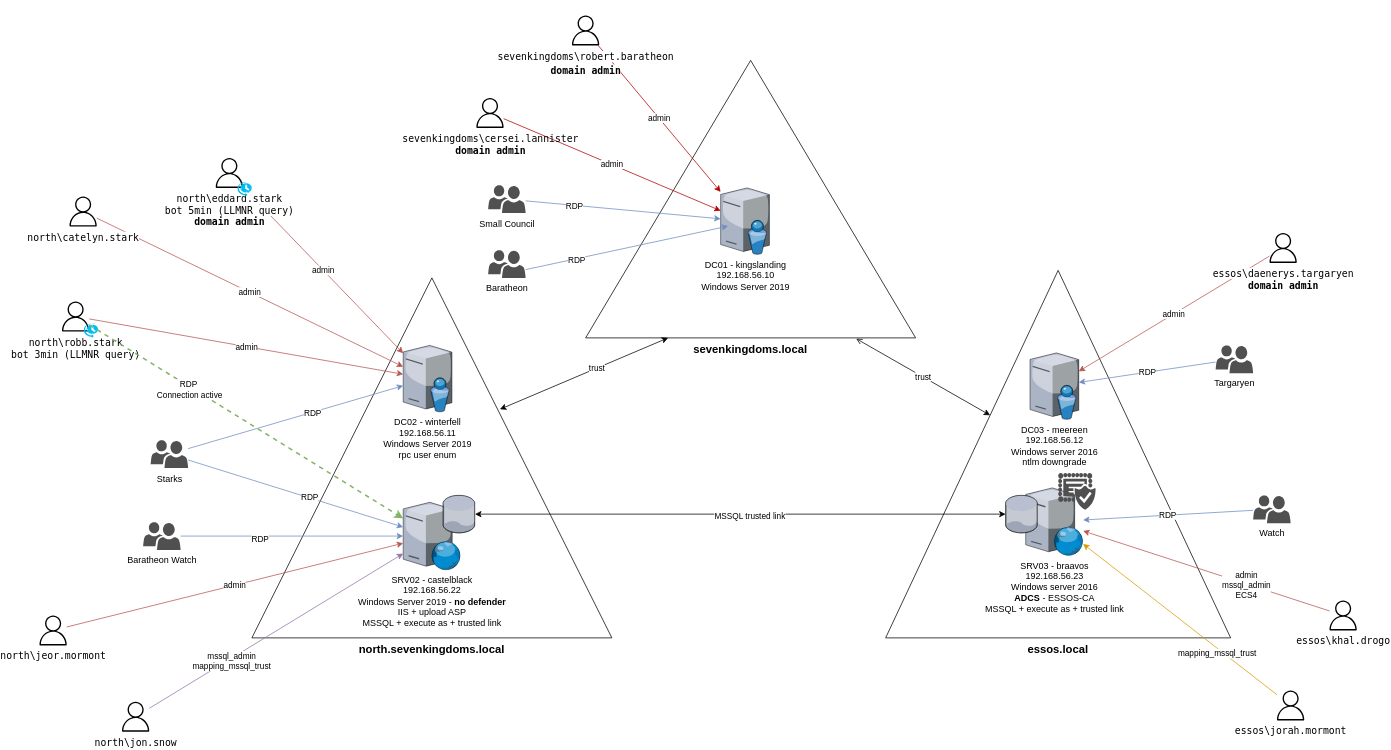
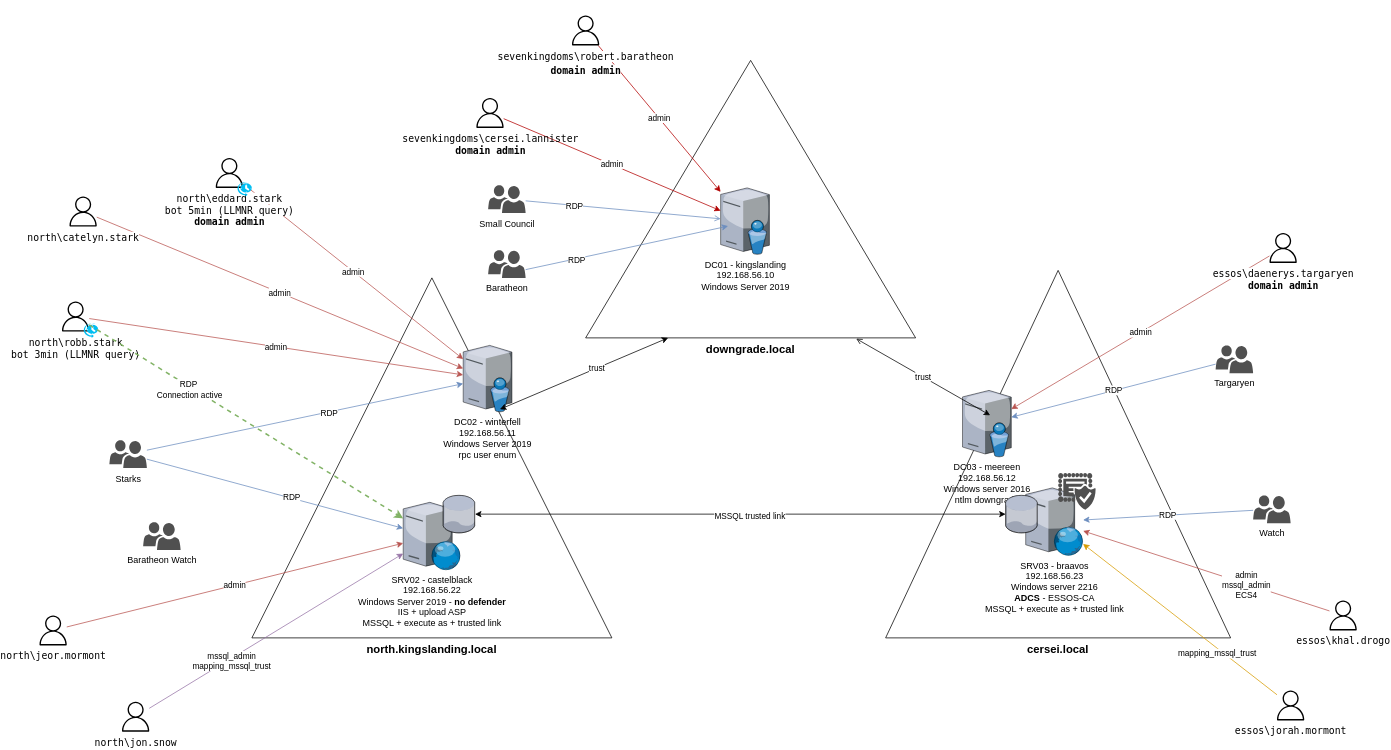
- <mxCell id="25" style="edgeStyle=none;rounded=0;orthogonalLoop=1;jettySize=auto;html=1;fillColor=#dae8fc;strokeColor=#6c8ebf;" parent="1" source="27" target="6" edge="1"><mxGeometry relative="1" as="geometry" /></mxCell>
+ <mxCell id="25" style="edgeStyle=none;rounded=0;orthogonalLoop=1;jettySize=auto;html=1;fillColor=#dae8fc;strokeColor=#6c8ebf;endArrow=open;" parent="1" source="27" target="6" edge="1"><mxGeometry relative="1" as="geometry" /></mxCell>
- <mxCell id="5" value="&lt;b&gt;&lt;font style=&quot;font-size: 15px&quot;&gt;sevenkingdoms.local&lt;/font&gt;&lt;/b&gt;" style="shape=trapezoid;perimeter=trapezoidPerimeter;whiteSpace=wrap;html=1;fixedSize=1;size=240;verticalAlign=top;labelPosition=center;verticalLabelPosition=bottom;align=center;" parent="1" vertex="1"><mxGeometry x="750" y="80" width="440" height="370" as="geometry" /></mxCell>
+ <mxCell id="5" value="&lt;b&gt;&lt;font style=&quot;font-size: 15px&quot;&gt;downgrade.local&lt;/font&gt;&lt;/b&gt;" style="shape=trapezoid;perimeter=trapezoidPerimeter;whiteSpace=wrap;html=1;fixedSize=1;size=240;verticalAlign=top;labelPosition=center;verticalLabelPosition=bottom;align=center;" parent="1" vertex="1"><mxGeometry x="750" y="80" width="440" height="370" as="geometry" /></mxCell>
- <mxCell id="3" value="DC02 - winterfell&lt;br&gt;192.168.56.11&lt;br&gt;Windows Server 2019&lt;br&gt;rpc user enum" style="verticalLabelPosition=bottom;aspect=fixed;html=1;verticalAlign=top;strokeColor=none;align=center;outlineConnect=0;shape=mxgraph.citrix.directory_server;" parent="1" vertex="1"><mxGeometry x="506.75" y="460" width="65" height="88.5" as="geometry" /></mxCell>
+ <mxCell id="3" value="DC02 - winterfell&lt;br&gt;192.168.56.11&lt;br&gt;Windows Server 2019&lt;br&gt;rpc user enum" style="verticalLabelPosition=bottom;aspect=fixed;html=1;verticalAlign=top;strokeColor=none;align=center;outlineConnect=0;shape=mxgraph.citrix.directory_server;" parent="1" vertex="1"><mxGeometry x="586.75" y="460" width="65" height="88.5" as="geometry" /></mxCell>
- <mxCell id="8" value="DC03 - meereen&lt;br&gt;192.168.56.12&lt;br&gt;Windows server 2016&lt;br&gt;ntlm downgrade" style="verticalLabelPosition=bottom;aspect=fixed;html=1;verticalAlign=top;strokeColor=none;align=center;outlineConnect=0;shape=mxgraph.citrix.directory_server;" parent="1" vertex="1"><mxGeometry x="1342.5" y="470" width="65" height="88.5" as="geometry" /></mxCell>
+ <mxCell id="8" value="DC03 - meereen&lt;br&gt;192.168.56.12&lt;br&gt;Windows server 2016&lt;br&gt;ntlm downgrade" style="verticalLabelPosition=bottom;aspect=fixed;html=1;verticalAlign=top;strokeColor=none;align=center;outlineConnect=0;shape=mxgraph.citrix.directory_server;" parent="1" vertex="1"><mxGeometry x="1252.5" y="520" width="65" height="88.5" as="geometry" /></mxCell>
- <mxCell id="21" value="Starks" style="pointerEvents=1;shadow=0;dashed=0;html=1;strokeColor=none;labelPosition=center;verticalLabelPosition=bottom;verticalAlign=top;align=center;fillColor=#505050;shape=mxgraph.mscae.intune.user_group" parent="1" vertex="1"><mxGeometry x="170" y="586.5" width="50" height="37" as="geometry" /></mxCell>
+ <mxCell id="21" value="Starks" style="pointerEvents=1;shadow=0;dashed=0;html=1;strokeColor=none;labelPosition=center;verticalLabelPosition=bottom;verticalAlign=top;align=center;fillColor=#505050;shape=mxgraph.mscae.intune.user_group" parent="1" vertex="1"><mxGeometry x="115" y="586.5" width="50" height="37" as="geometry" /></mxCell>
- <mxCell id="22" style="edgeStyle=none;rounded=0;orthogonalLoop=1;jettySize=auto;html=1;fillColor=#dae8fc;strokeColor=#6c8ebf;" parent="1" source="24" target="4" edge="1"><mxGeometry relative="1" as="geometry" /></mxCell>
- <mxCell id="23" value="RDP" style="edgeLabel;html=1;align=center;verticalAlign=middle;resizable=0;points=[];" parent="22" vertex="1" connectable="0"><mxGeometry x="-0.293" y="-3" relative="1" as="geometry"><mxPoint as="offset" /></mxGeometry></mxCell>
- <mxCell id="9" value="SRV03 -&amp;nbsp;braavos&lt;br&gt;192.168.56.23&lt;br&gt;Windows server 2016&lt;br&gt;&lt;b&gt;ADCS&lt;/b&gt; - ESSOS-CA&lt;br&gt;MSSQL + execute as + trusted link" style="verticalLabelPosition=bottom;aspect=fixed;html=1;verticalAlign=top;strokeColor=none;align=center;outlineConnect=0;shape=mxgraph.citrix.web_server;" parent="1" vertex="1"><mxGeometry x="1336.75" y="650" width="76.5" height="90" as="geometry" /></mxCell>
+ <mxCell id="9" value="SRV03 -&amp;nbsp;braavos&lt;br&gt;192.168.56.23&lt;br&gt;Windows server 2216&lt;br&gt;&lt;b&gt;ADCS&lt;/b&gt; - ESSOS-CA&lt;br&gt;MSSQL + execute as + trusted link" style="verticalLabelPosition=bottom;aspect=fixed;html=1;verticalAlign=top;strokeColor=none;align=center;outlineConnect=0;shape=mxgraph.citrix.web_server;" parent="1" vertex="1"><mxGeometry x="1336.75" y="650" width="76.5" height="90" as="geometry" /></mxCell>
- <mxCell id="2" value="&lt;b&gt;&lt;font style=&quot;font-size: 15px&quot;&gt;north.sevenkingdoms.local&lt;/font&gt;&lt;/b&gt;" style="shape=trapezoid;perimeter=trapezoidPerimeter;whiteSpace=wrap;html=1;fixedSize=1;size=240;verticalAlign=top;labelPosition=center;verticalLabelPosition=bottom;align=center;" parent="1" vertex="1"><mxGeometry x="305" y="370" width="480" height="480" as="geometry" /></mxCell>
+ <mxCell id="2" value="&lt;b&gt;&lt;font style=&quot;font-size: 15px&quot;&gt;north.kingslanding.local&lt;/font&gt;&lt;/b&gt;" style="shape=trapezoid;perimeter=trapezoidPerimeter;whiteSpace=wrap;html=1;fixedSize=1;size=240;verticalAlign=top;labelPosition=center;verticalLabelPosition=bottom;align=center;" parent="1" vertex="1"><mxGeometry x="305" y="370" width="480" height="480" as="geometry" /></mxCell>
- <mxCell id="7" value="&lt;b&gt;&lt;font style=&quot;font-size: 15px&quot;&gt;essos.local&lt;/font&gt;&lt;/b&gt;" style="shape=trapezoid;perimeter=trapezoidPerimeter;whiteSpace=wrap;html=1;fixedSize=1;size=240;verticalAlign=top;labelPosition=center;verticalLabelPosition=bottom;align=center;" parent="1" vertex="1"><mxGeometry x="1150" y="360" width="460" height="490" as="geometry" /></mxCell>
+ <mxCell id="7" value="&lt;b&gt;&lt;font style=&quot;font-size: 15px&quot;&gt;cersei.local&lt;/font&gt;&lt;/b&gt;" style="shape=trapezoid;perimeter=trapezoidPerimeter;whiteSpace=wrap;html=1;fixedSize=1;size=240;verticalAlign=top;labelPosition=center;verticalLabelPosition=bottom;align=center;" parent="1" vertex="1"><mxGeometry x="1150" y="360" width="460" height="490" as="geometry" /></mxCell>
